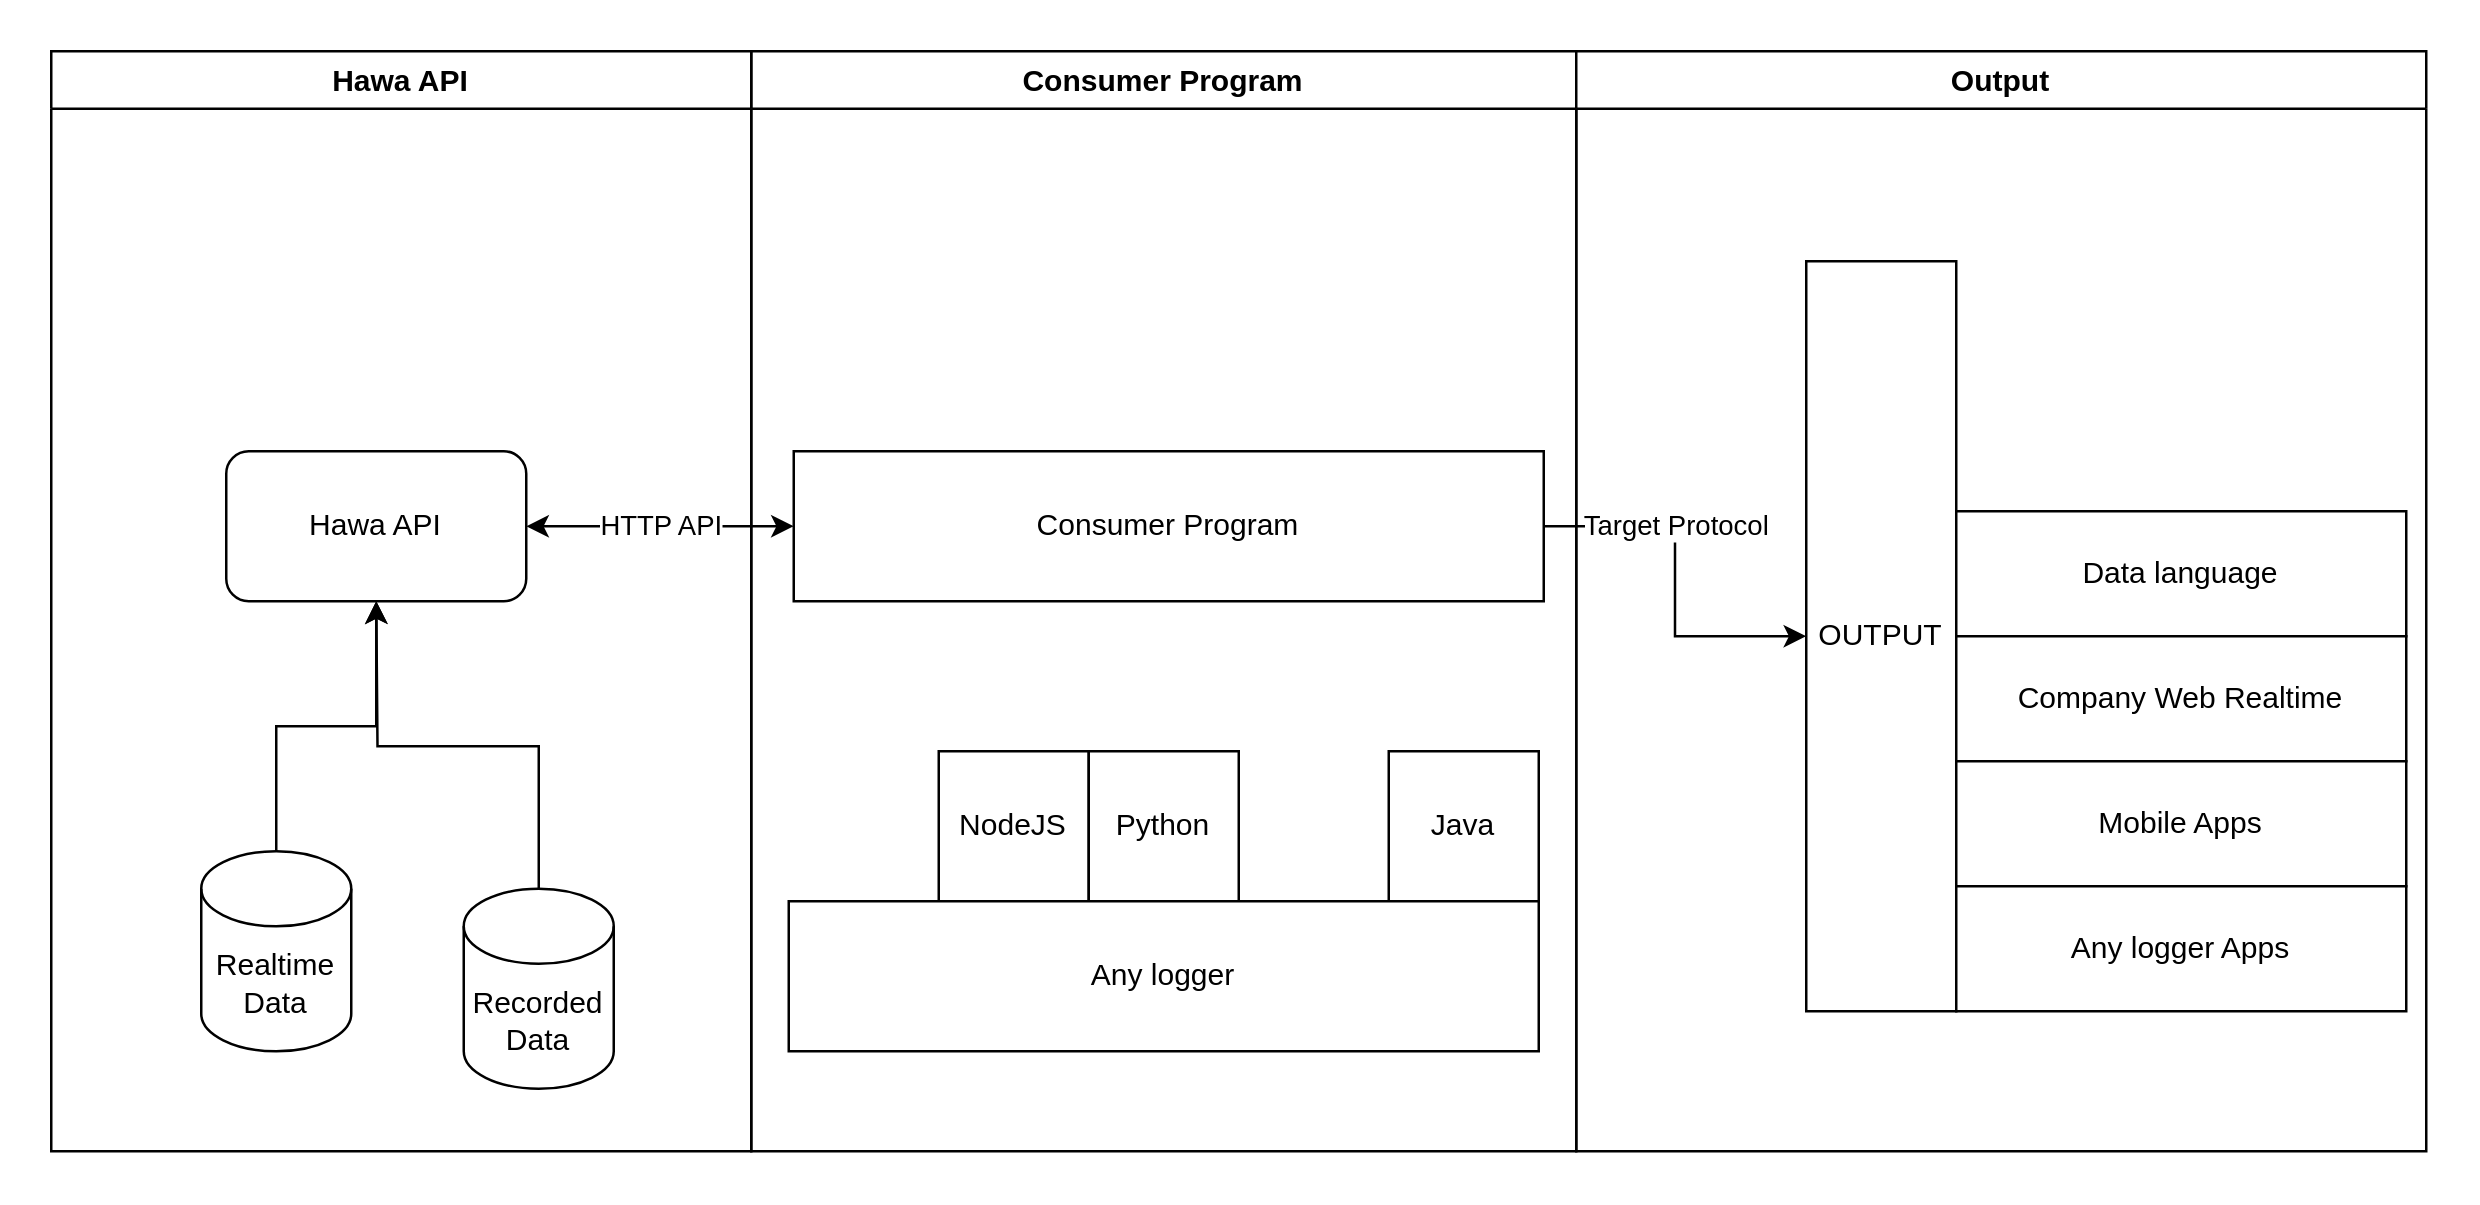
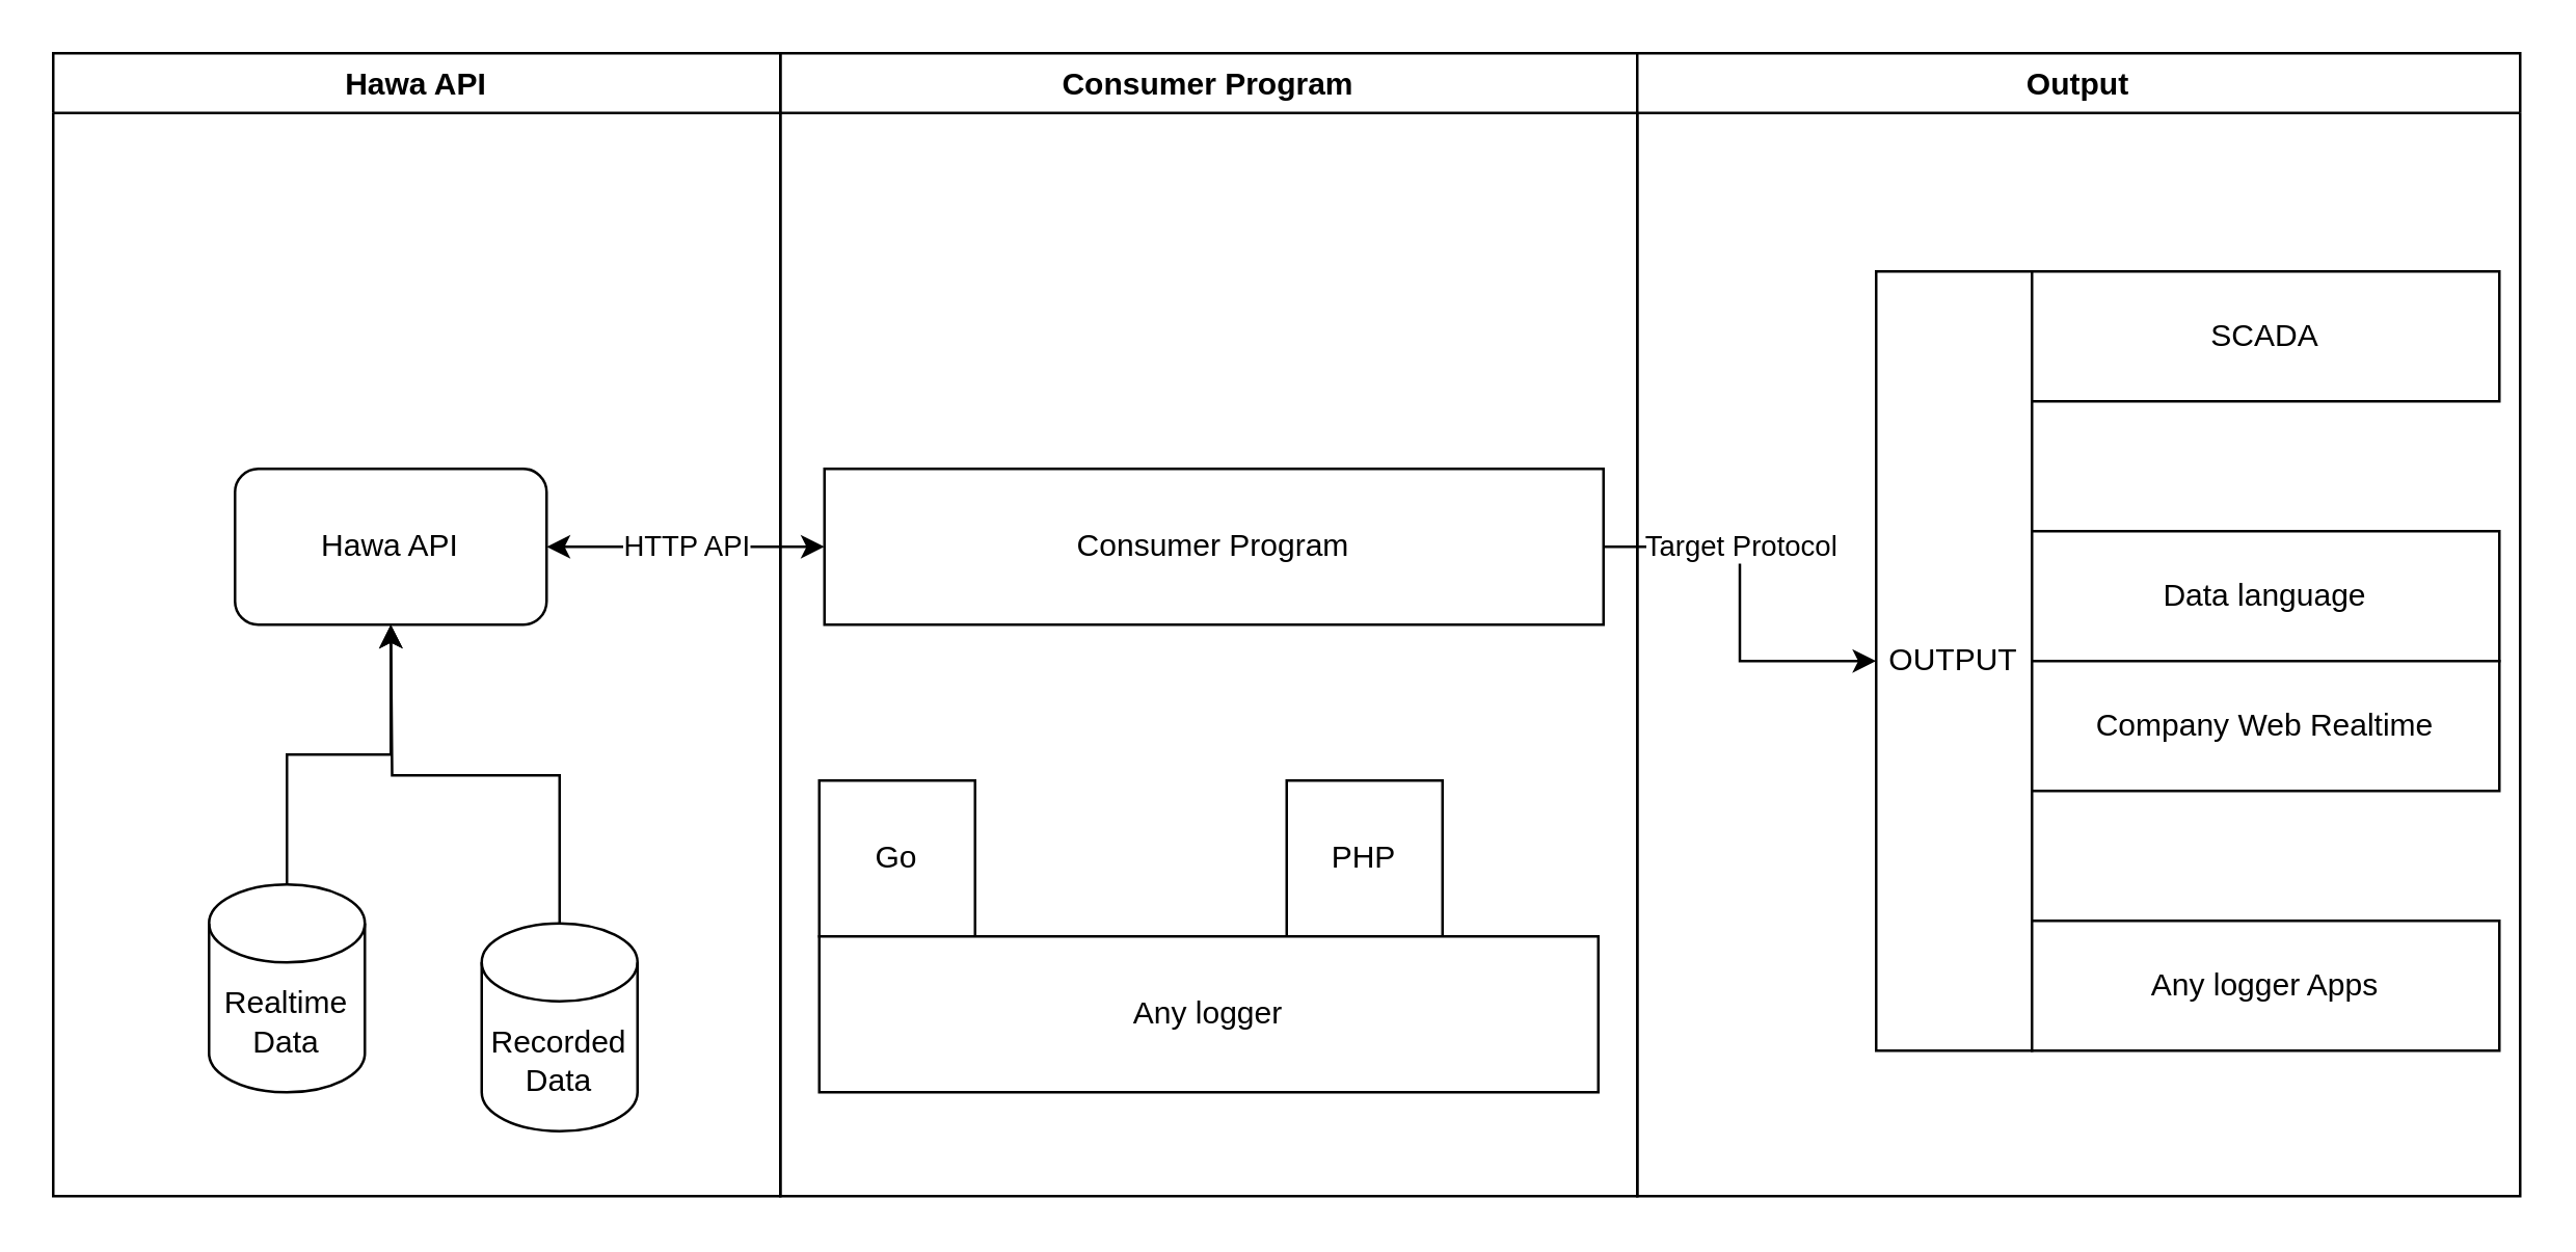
+ <mxCell id="12" value="SCADA" style="rounded=0;whiteSpace=wrap;html=1;" vertex="1" parent="10"><mxGeometry x="152" y="84" width="180" height="50" as="geometry" /></mxCell>
- <mxCell id="15" value="Mobile Apps" style="rounded=0;whiteSpace=wrap;html=1;" vertex="1" parent="10"><mxGeometry x="152" y="284" width="180" height="50" as="geometry" /></mxCell>
+ <mxCell id="7" value="Go" style="whiteSpace=wrap;html=1;aspect=fixed;" vertex="1" parent="2"><mxGeometry x="15" y="280" width="60" height="60" as="geometry" /></mxCell>
- <mxCell id="4" value="NodeJS" style="whiteSpace=wrap;html=1;aspect=fixed;" vertex="1" parent="2"><mxGeometry x="75" y="280" width="60" height="60" as="geometry" /></mxCell>
- <mxCell id="6" value="Python" style="whiteSpace=wrap;html=1;aspect=fixed;" vertex="1" parent="2"><mxGeometry x="135" y="280" width="60" height="60" as="geometry" /></mxCell>
+ <mxCell id="3" value="PHP" style="whiteSpace=wrap;html=1;aspect=fixed;" vertex="1" parent="2"><mxGeometry x="195" y="280" width="60" height="60" as="geometry" /></mxCell>
- <mxCell id="5" value="Java" style="whiteSpace=wrap;html=1;aspect=fixed;" vertex="1" parent="2"><mxGeometry x="255" y="280" width="60" height="60" as="geometry" /></mxCell>
